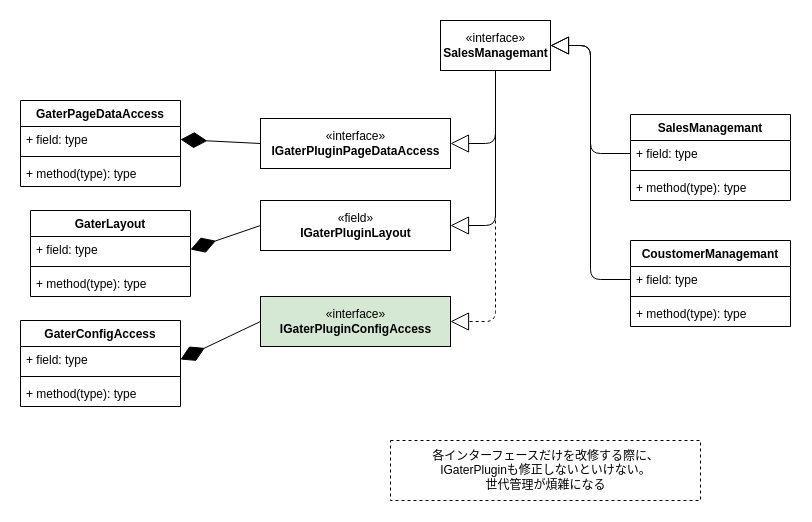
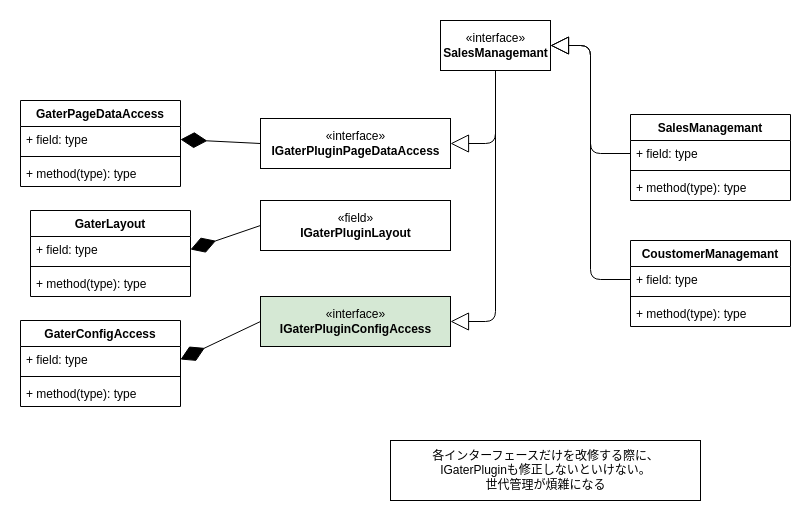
- <mxCell id="7" value="" style="endArrow=block;endSize=16;endFill=0;html=1;exitX=0.5;exitY=1;exitDx=0;exitDy=0;edgeStyle=orthogonalEdgeStyle;entryX=1;entryY=0.5;entryDx=0;entryDy=0;" edge="1" parent="1" source="2" target="6"><mxGeometry width="160" relative="1" as="geometry"><mxPoint x="436" y="153" as="sourcePoint" /><mxPoint x="580" y="250" as="targetPoint" /></mxGeometry></mxCell>
- <mxCell id="11" value="" style="endArrow=block;endSize=16;endFill=0;html=1;entryX=1;entryY=0.5;entryDx=0;entryDy=0;exitX=0.5;exitY=1;exitDx=0;exitDy=0;edgeStyle=orthogonalEdgeStyle;dashed=1;" edge="1" parent="1" source="2" target="9"><mxGeometry width="160" relative="1" as="geometry"><mxPoint x="610" y="270" as="sourcePoint" /><mxPoint x="590" y="270" as="targetPoint" /></mxGeometry></mxCell>
+ <mxCell id="11" value="" style="endArrow=block;endSize=16;endFill=0;html=1;entryX=1;entryY=0.5;entryDx=0;entryDy=0;exitX=0.5;exitY=1;exitDx=0;exitDy=0;edgeStyle=orthogonalEdgeStyle;" edge="1" parent="1" source="2" target="9"><mxGeometry width="160" relative="1" as="geometry"><mxPoint x="610" y="270" as="sourcePoint" /><mxPoint x="590" y="270" as="targetPoint" /></mxGeometry></mxCell>
- <mxCell id="34" value="各インターフェースだけを改修する際に、&lt;br&gt;IGaterPluginも修正しないといけない。&lt;br&gt;世代管理が煩雑になる" style="html=1;labelPosition=center;verticalLabelPosition=middle;align=center;verticalAlign=middle;dashed=1;" vertex="1" parent="1"><mxGeometry x="390" y="440" width="310" height="60" as="geometry" /></mxCell>
+ <mxCell id="34" value="各インターフェースだけを改修する際に、&lt;br&gt;IGaterPluginも修正しないといけない。&lt;br&gt;世代管理が煩雑になる" style="html=1;labelPosition=center;verticalLabelPosition=middle;align=center;verticalAlign=middle;" vertex="1" parent="1"><mxGeometry x="390" y="440" width="310" height="60" as="geometry" /></mxCell>
